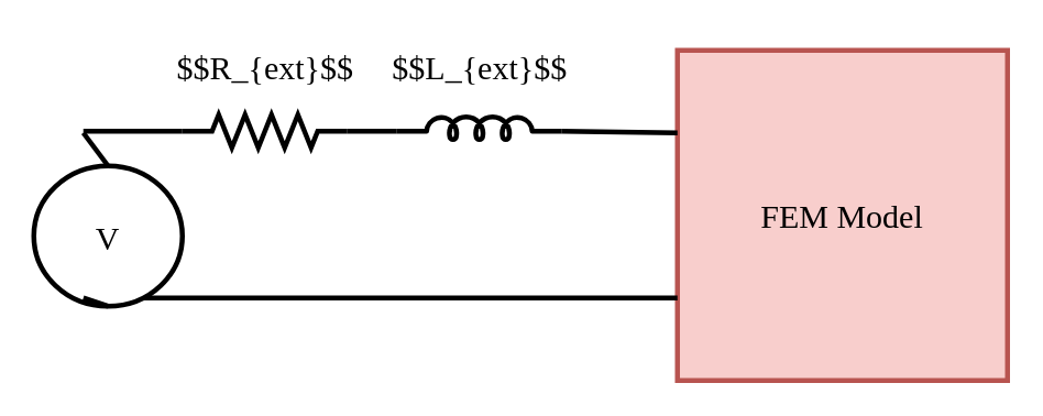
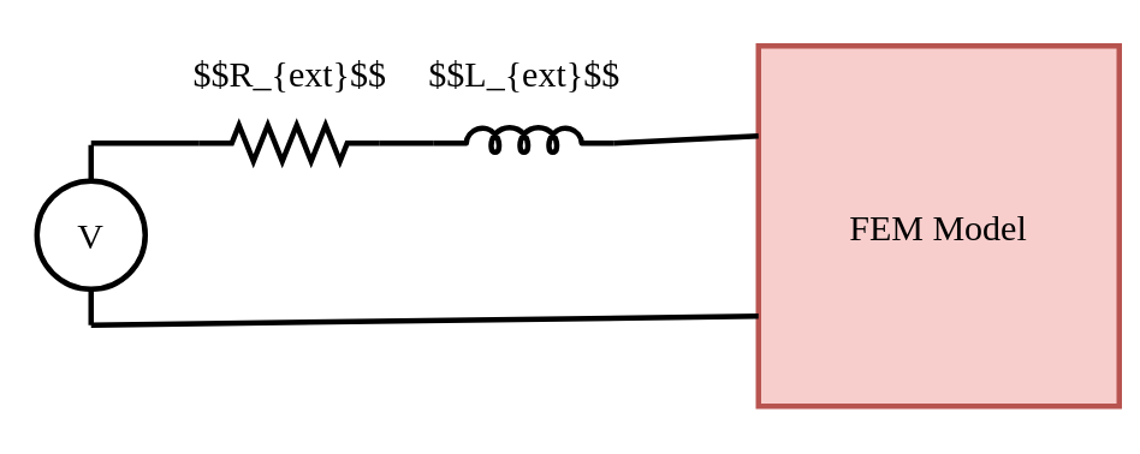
- <mxCell id="2" value="FEM Model" style="whiteSpace=wrap;html=1;aspect=fixed;strokeWidth=3;fillColor=#f8cecc;strokeColor=#b85450;fontFamily=Times New Roman;fontSize=20;" vertex="1" parent="1"><mxGeometry x="410" y="30" width="200" height="200" as="geometry" /></mxCell>
+ <mxCell id="2" value="FEM Model" style="whiteSpace=wrap;html=1;aspect=fixed;strokeWidth=3;fillColor=#f8cecc;strokeColor=#b85450;fontFamily=Times New Roman;fontSize=20;" vertex="1" parent="1"><mxGeometry x="420" y="25" width="200" height="200" as="geometry" /></mxCell>
- <mxCell id="11" value="V" style="ellipse;whiteSpace=wrap;html=1;aspect=fixed;strokeWidth=3;fontFamily=Times New Roman;fontSize=20;" vertex="1" parent="1"><mxGeometry x="20" y="100" width="90" height="85" as="geometry" /></mxCell>
+ <mxCell id="11" value="V" style="ellipse;whiteSpace=wrap;html=1;aspect=fixed;strokeWidth=3;fontFamily=Times New Roman;fontSize=20;" vertex="1" parent="1"><mxGeometry x="20" y="100" width="60" height="60" as="geometry" /></mxCell>
